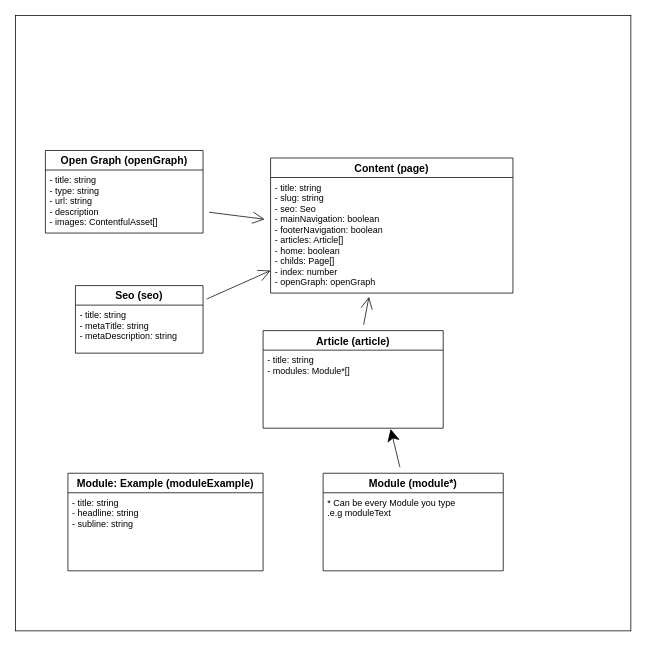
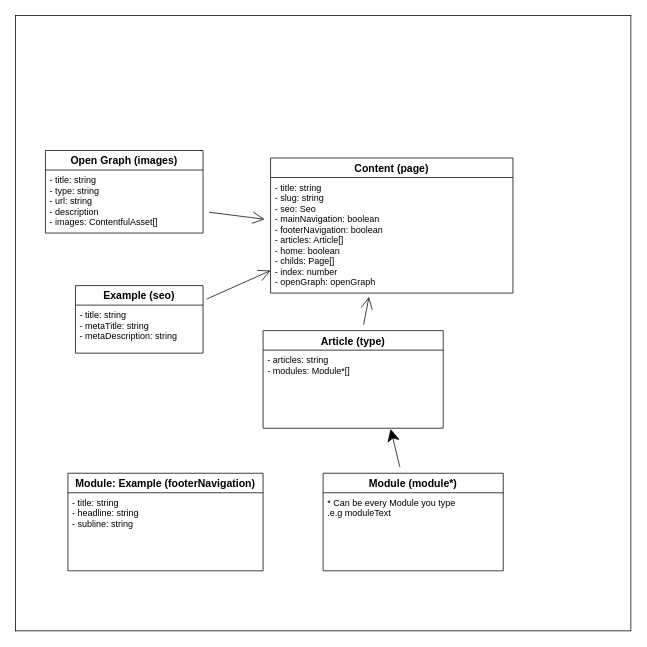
- <mxCell id="16" value="Open Graph (openGraph)" style="swimlane;fontStyle=1;childLayout=stackLayout;horizontal=1;startSize=26;horizontalStack=0;resizeParent=1;resizeParentMax=0;resizeLast=0;collapsible=1;marginBottom=0;align=center;fontSize=14;" vertex="1" parent="1"><mxGeometry x="60" y="200" width="210" height="110" as="geometry" /></mxCell>
+ <mxCell id="16" value="Open Graph (images)" style="swimlane;fontStyle=1;childLayout=stackLayout;horizontal=1;startSize=26;horizontalStack=0;resizeParent=1;resizeParentMax=0;resizeLast=0;collapsible=1;marginBottom=0;align=center;fontSize=14;" vertex="1" parent="1"><mxGeometry x="60" y="200" width="210" height="110" as="geometry" /></mxCell>
- <mxCell id="6" value="Seo (seo)" style="swimlane;fontStyle=1;childLayout=stackLayout;horizontal=1;startSize=26;horizontalStack=0;resizeParent=1;resizeParentMax=0;resizeLast=0;collapsible=1;marginBottom=0;align=center;fontSize=14;" parent="3" vertex="1"><mxGeometry y="170" width="170" height="90" as="geometry" /></mxCell>
+ <mxCell id="6" value="Example (seo)" style="swimlane;fontStyle=1;childLayout=stackLayout;horizontal=1;startSize=26;horizontalStack=0;resizeParent=1;resizeParentMax=0;resizeLast=0;collapsible=1;marginBottom=0;align=center;fontSize=14;" parent="3" vertex="1"><mxGeometry y="170" width="170" height="90" as="geometry" /></mxCell>
- <mxCell id="9" value="Article (article)" style="swimlane;fontStyle=1;childLayout=stackLayout;horizontal=1;startSize=26;horizontalStack=0;resizeParent=1;resizeParentMax=0;resizeLast=0;collapsible=1;marginBottom=0;align=center;fontSize=14;" parent="3" vertex="1"><mxGeometry x="250" y="230" width="240" height="130" as="geometry" /></mxCell>
+ <mxCell id="9" value="Article (type)" style="swimlane;fontStyle=1;childLayout=stackLayout;horizontal=1;startSize=26;horizontalStack=0;resizeParent=1;resizeParentMax=0;resizeLast=0;collapsible=1;marginBottom=0;align=center;fontSize=14;" parent="3" vertex="1"><mxGeometry x="250" y="230" width="240" height="130" as="geometry" /></mxCell>
- <mxCell id="10" value="- title: string&#10;- modules: Module*[]&#10;" style="text;strokeColor=none;fillColor=none;spacingLeft=4;spacingRight=4;overflow=hidden;rotatable=0;points=[[0,0.5],[1,0.5]];portConstraint=eastwest;fontSize=12;" parent="9" vertex="1"><mxGeometry y="26" width="240" height="104" as="geometry" /></mxCell>
+ <mxCell id="10" value="- articles: string&#10;- modules: Module*[]&#10;" style="text;strokeColor=none;fillColor=none;spacingLeft=4;spacingRight=4;overflow=hidden;rotatable=0;points=[[0,0.5],[1,0.5]];portConstraint=eastwest;fontSize=12;" parent="9" vertex="1"><mxGeometry y="26" width="240" height="104" as="geometry" /></mxCell>
- <mxCell id="14" value="Module: Example (moduleExample)" style="swimlane;fontStyle=1;childLayout=stackLayout;horizontal=1;startSize=26;horizontalStack=0;resizeParent=1;resizeParentMax=0;resizeLast=0;collapsible=1;marginBottom=0;align=center;fontSize=14;" parent="1" vertex="1"><mxGeometry x="90" y="630" width="260" height="130" as="geometry" /></mxCell>
+ <mxCell id="14" value="Module: Example (footerNavigation)" style="swimlane;fontStyle=1;childLayout=stackLayout;horizontal=1;startSize=26;horizontalStack=0;resizeParent=1;resizeParentMax=0;resizeLast=0;collapsible=1;marginBottom=0;align=center;fontSize=14;" parent="1" vertex="1"><mxGeometry x="90" y="630" width="260" height="130" as="geometry" /></mxCell>
